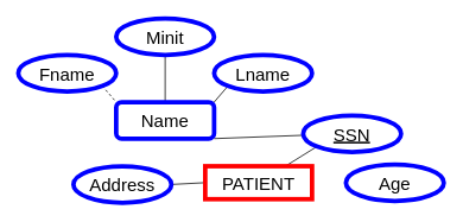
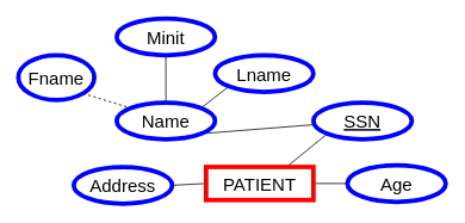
- <mxCell id="16" value="Fname" style="ellipse;whiteSpace=wrap;html=1;strokeColor=#0000FF;strokeWidth=5;fontSize=20" parent="1" vertex="1"><mxGeometry x="20" y="61" width="110" height="41" as="geometry" /></mxCell>
+ <mxCell id="16" value="Fname" style="ellipse;whiteSpace=wrap;html=1;strokeColor=#0000FF;strokeWidth=5;fontSize=20" parent="1" vertex="1"><mxGeometry x="20" y="61" width="85" height="50" as="geometry" /></mxCell>
- <mxCell id="11" value="Name" style="whiteSpace=wrap;html=1;strokeColor=#0000FF;strokeWidth=5;fontSize=20;rounded=1;" parent="1" vertex="1"><mxGeometry x="130" y="114" width="110" height="41" as="geometry" /></mxCell>
+ <mxCell id="11" value="Name" style="ellipse;whiteSpace=wrap;html=1;strokeColor=#0000FF;strokeWidth=5;fontSize=20" parent="1" vertex="1"><mxGeometry x="130" y="114" width="110" height="41" as="geometry" /></mxCell>
- <mxCell id="10" value="&lt;u&gt;SSN&lt;/u&gt;" style="ellipse;whiteSpace=wrap;html=1;strokeColor=#0000FF;strokeWidth=5;fontSize=20" parent="1" vertex="1"><mxGeometry x="340" y="129" width="110" height="41" as="geometry" /></mxCell>
+ <mxCell id="10" value="&lt;u&gt;SSN&lt;/u&gt;" style="ellipse;whiteSpace=wrap;html=1;strokeColor=#0000FF;strokeWidth=5;fontSize=20" parent="1" vertex="1"><mxGeometry x="350" y="114" width="110" height="41" as="geometry" /></mxCell>
+ <mxCell id="8" value="" style="endArrow=none;html=1;rounded=0;entryX=1;entryY=0.5;entryDx=0;entryDy=0;exitX=0;exitY=0.5;exitDx=0;exitDy=0;" parent="1" source="12" target="9" edge="1"><mxGeometry width="50" height="50" relative="1" as="geometry"><mxPoint x="376" y="159" as="sourcePoint" /><mxPoint x="330" y="196" as="targetPoint" /></mxGeometry></mxCell>
